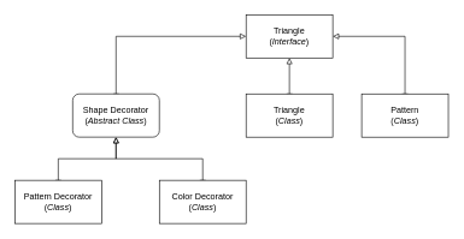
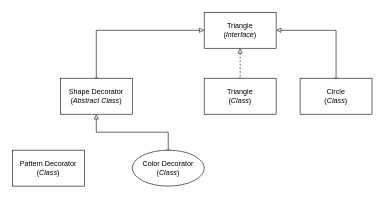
- <mxCell id="2" value="" style="edgeStyle=orthogonalEdgeStyle;rounded=0;orthogonalLoop=1;jettySize=auto;html=1;startArrow=block;startFill=0;endArrow=baseDash;endFill=0;" parent="1" source="5" target="6" edge="1"><mxGeometry relative="1" as="geometry" /></mxCell>
+ <mxCell id="2" value="" style="edgeStyle=orthogonalEdgeStyle;rounded=0;orthogonalLoop=1;jettySize=auto;html=1;startArrow=block;startFill=0;endArrow=baseDash;endFill=0;dashed=1;" parent="1" source="5" target="6" edge="1"><mxGeometry relative="1" as="geometry" /></mxCell>
- <mxCell id="10" value="Shape Decorator&lt;br&gt;(&lt;i&gt;Abstract&lt;/i&gt; &lt;i&gt;Class&lt;/i&gt;)" style="whiteSpace=wrap;html=1;rounded=1;" parent="1" vertex="1"><mxGeometry x="100" y="130" width="120" height="60" as="geometry" /></mxCell>
+ <mxCell id="10" value="Shape Decorator&lt;br&gt;(&lt;i&gt;Abstract&lt;/i&gt; &lt;i&gt;Class&lt;/i&gt;)" style="whiteSpace=wrap;html=1;rounded=0;" parent="1" vertex="1"><mxGeometry x="100" y="130" width="120" height="60" as="geometry" /></mxCell>
- <mxCell id="7" value="Pattern&lt;br&gt;(&lt;i&gt;Class&lt;/i&gt;)" style="whiteSpace=wrap;html=1;rounded=0;" parent="1" vertex="1"><mxGeometry x="500" y="130" width="120" height="60" as="geometry" /></mxCell>
+ <mxCell id="7" value="Circle&lt;br&gt;(&lt;i&gt;Class&lt;/i&gt;)" style="whiteSpace=wrap;html=1;rounded=0;" parent="1" vertex="1"><mxGeometry x="500" y="130" width="120" height="60" as="geometry" /></mxCell>
- <mxCell id="9" value="" style="edgeStyle=orthogonalEdgeStyle;rounded=0;orthogonalLoop=1;jettySize=auto;html=1;exitX=0.5;exitY=1;exitDx=0;exitDy=0;startArrow=block;startFill=0;endArrow=baseDash;endFill=0;" parent="1" source="10" target="12" edge="1"><mxGeometry relative="1" as="geometry" /></mxCell>
- <mxCell id="11" value="Color Decorator&lt;br&gt;(&lt;i&gt;Class&lt;/i&gt;)" style="whiteSpace=wrap;html=1;rounded=0;" parent="1" vertex="1"><mxGeometry x="220" y="250" width="120" height="60" as="geometry" /></mxCell>
+ <mxCell id="11" value="Color Decorator&lt;br&gt;(&lt;i&gt;Class&lt;/i&gt;)" style="ellipse;whiteSpace=wrap;html=1;" parent="1" vertex="1"><mxGeometry x="220" y="250" width="120" height="60" as="geometry" /></mxCell>
